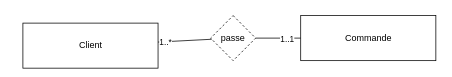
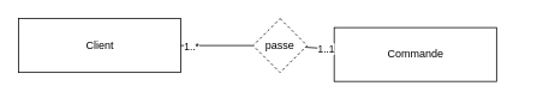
- <mxCell id="3" value="Commande" style="text;html=1;align=center;verticalAlign=middle;dashed=0;fillColor=#ffffff;strokeColor=#000000;" vertex="1" parent="1"><mxGeometry x="400" y="20" width="180" height="60" as="geometry" /></mxCell>
+ <mxCell id="3" value="Commande" style="text;html=1;align=center;verticalAlign=middle;dashed=0;fillColor=#ffffff;strokeColor=#000000;" vertex="1" parent="1"><mxGeometry x="370" y="30" width="180" height="60" as="geometry" /></mxCell>
- <mxCell id="2" value="Client" style="text;html=1;align=center;verticalAlign=middle;dashed=0;fillColor=#ffffff;strokeColor=#000000;" vertex="1" parent="1"><mxGeometry x="30" y="30" width="180" height="60" as="geometry" /></mxCell>
+ <mxCell id="2" value="Client" style="text;html=1;align=center;verticalAlign=middle;dashed=0;fillColor=#ffffff;strokeColor=#000000;" vertex="1" parent="1"><mxGeometry x="20" y="20" width="180" height="60" as="geometry" /></mxCell>
